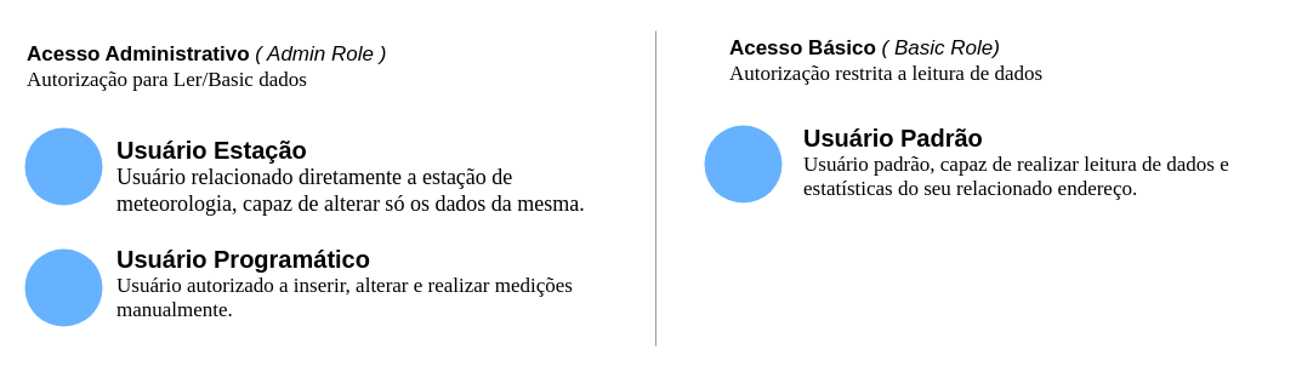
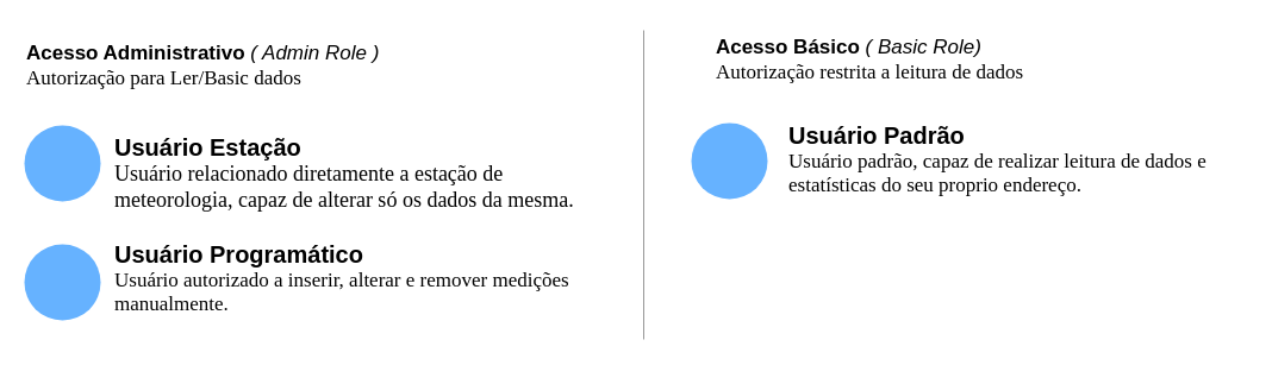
- <mxCell id="6" value="&lt;span style=&quot;font-size: 20px&quot;&gt;&lt;b&gt;Usuário Padrão&lt;br&gt;&lt;/b&gt;&lt;/span&gt;&lt;div style=&quot;font-size: 17px&quot;&gt;&lt;div&gt;&lt;span style=&quot;font-family: &amp;#34;verdana&amp;#34;&quot;&gt;Usuário padrão, capaz de realizar leitura de dados e estatísticas do seu relacionado endereço.&lt;/span&gt;&lt;br&gt;&lt;/div&gt;&lt;div&gt;&lt;span style=&quot;font-family: &amp;#34;verdana&amp;#34;&quot;&gt;&lt;br&gt;&lt;/span&gt;&lt;/div&gt;&lt;/div&gt;" style="strokeColor=none;fillColor=none;fontColor=#000000;perimeter=none;whiteSpace=wrap;resizeWidth=1;align=left;spacing=2;fontSize=14;verticalAlign=top;html=1;" parent="1" vertex="1"><mxGeometry x="660" y="95" width="386" height="70" as="geometry" /></mxCell>
+ <mxCell id="6" value="&lt;span style=&quot;font-size: 20px&quot;&gt;&lt;b&gt;Usuário Padrão&lt;br&gt;&lt;/b&gt;&lt;/span&gt;&lt;div style=&quot;font-size: 17px&quot;&gt;&lt;div&gt;&lt;span style=&quot;font-family: &amp;#34;verdana&amp;#34;&quot;&gt;Usuário padrão, capaz de realizar leitura de dados e estatísticas do seu proprio endereço.&lt;/span&gt;&lt;br&gt;&lt;/div&gt;&lt;div&gt;&lt;span style=&quot;font-family: &amp;#34;verdana&amp;#34;&quot;&gt;&lt;br&gt;&lt;/span&gt;&lt;/div&gt;&lt;/div&gt;" style="strokeColor=none;fillColor=none;fontColor=#000000;perimeter=none;whiteSpace=wrap;resizeWidth=1;align=left;spacing=2;fontSize=14;verticalAlign=top;html=1;" parent="1" vertex="1"><mxGeometry x="660" y="95" width="386" height="70" as="geometry" /></mxCell>
- <mxCell id="4" value="&lt;span style=&quot;font-size: 20px&quot;&gt;&lt;b&gt;Usuário Programático&lt;/b&gt;&amp;nbsp;&lt;/span&gt;&lt;br&gt;&lt;span style=&quot;font-family: &amp;#34;verdana&amp;#34; ; font-size: 17px&quot;&gt;Usuário autorizado a inserir, alterar e realizar medições manualmente.&lt;/span&gt;" style="strokeColor=none;fillColor=none;fontColor=#000000;perimeter=none;whiteSpace=wrap;resizeWidth=1;align=left;spacing=2;fontSize=14;verticalAlign=top;html=1;" parent="1" vertex="1"><mxGeometry x="94" y="195" width="386" height="72" as="geometry" /></mxCell>
+ <mxCell id="4" value="&lt;span style=&quot;font-size: 20px&quot;&gt;&lt;b&gt;Usuário Programático&lt;/b&gt;&amp;nbsp;&lt;/span&gt;&lt;br&gt;&lt;span style=&quot;font-family: &amp;#34;verdana&amp;#34; ; font-size: 17px&quot;&gt;Usuário autorizado a inserir, alterar e remover medições manualmente.&lt;/span&gt;" style="strokeColor=none;fillColor=none;fontColor=#000000;perimeter=none;whiteSpace=wrap;resizeWidth=1;align=left;spacing=2;fontSize=14;verticalAlign=top;html=1;" parent="1" vertex="1"><mxGeometry x="94" y="195" width="386" height="72" as="geometry" /></mxCell>
